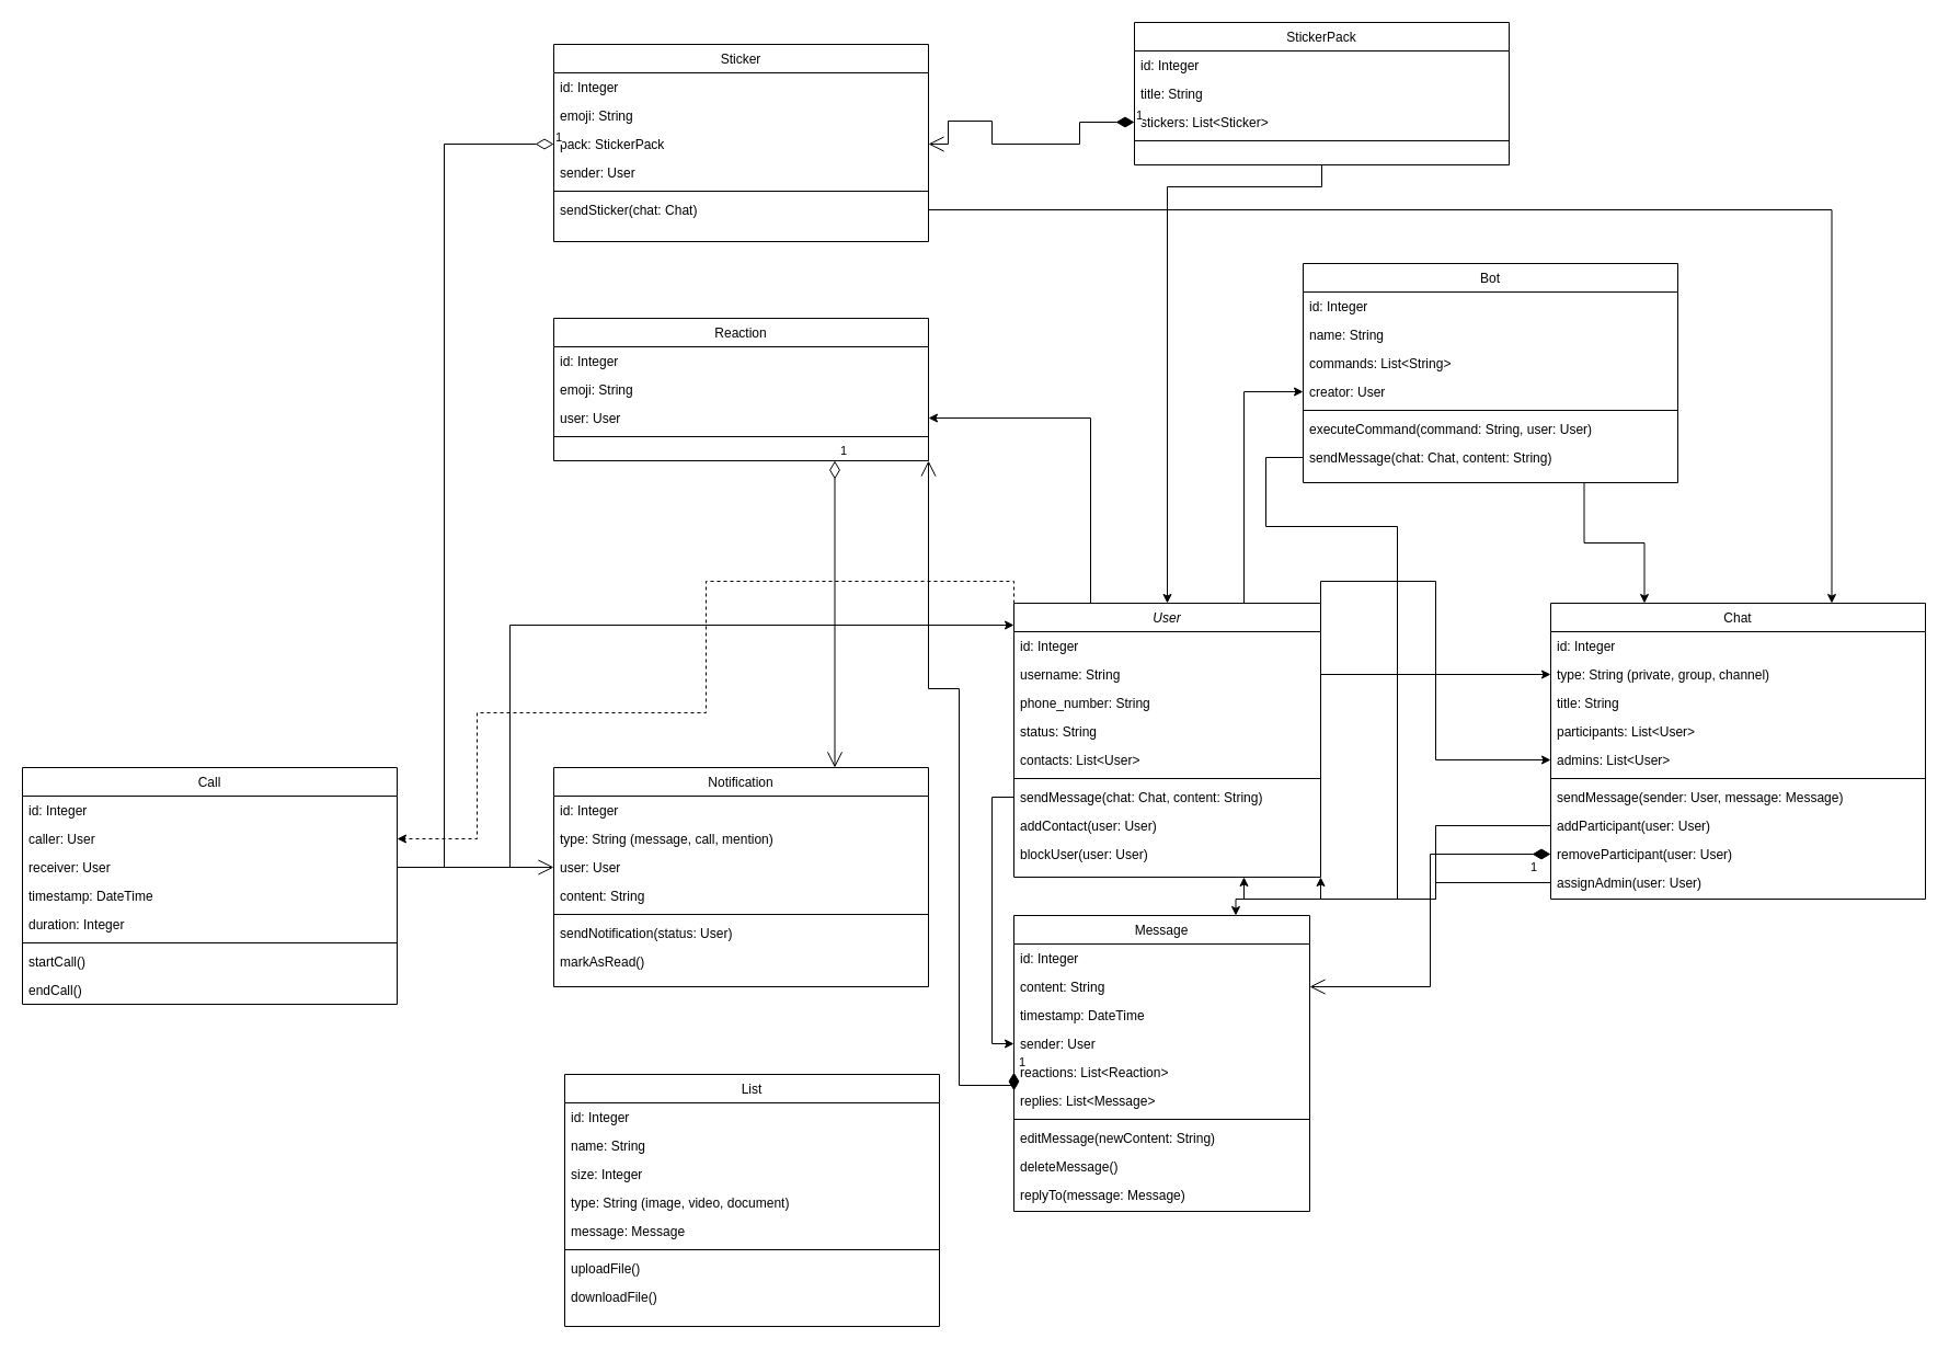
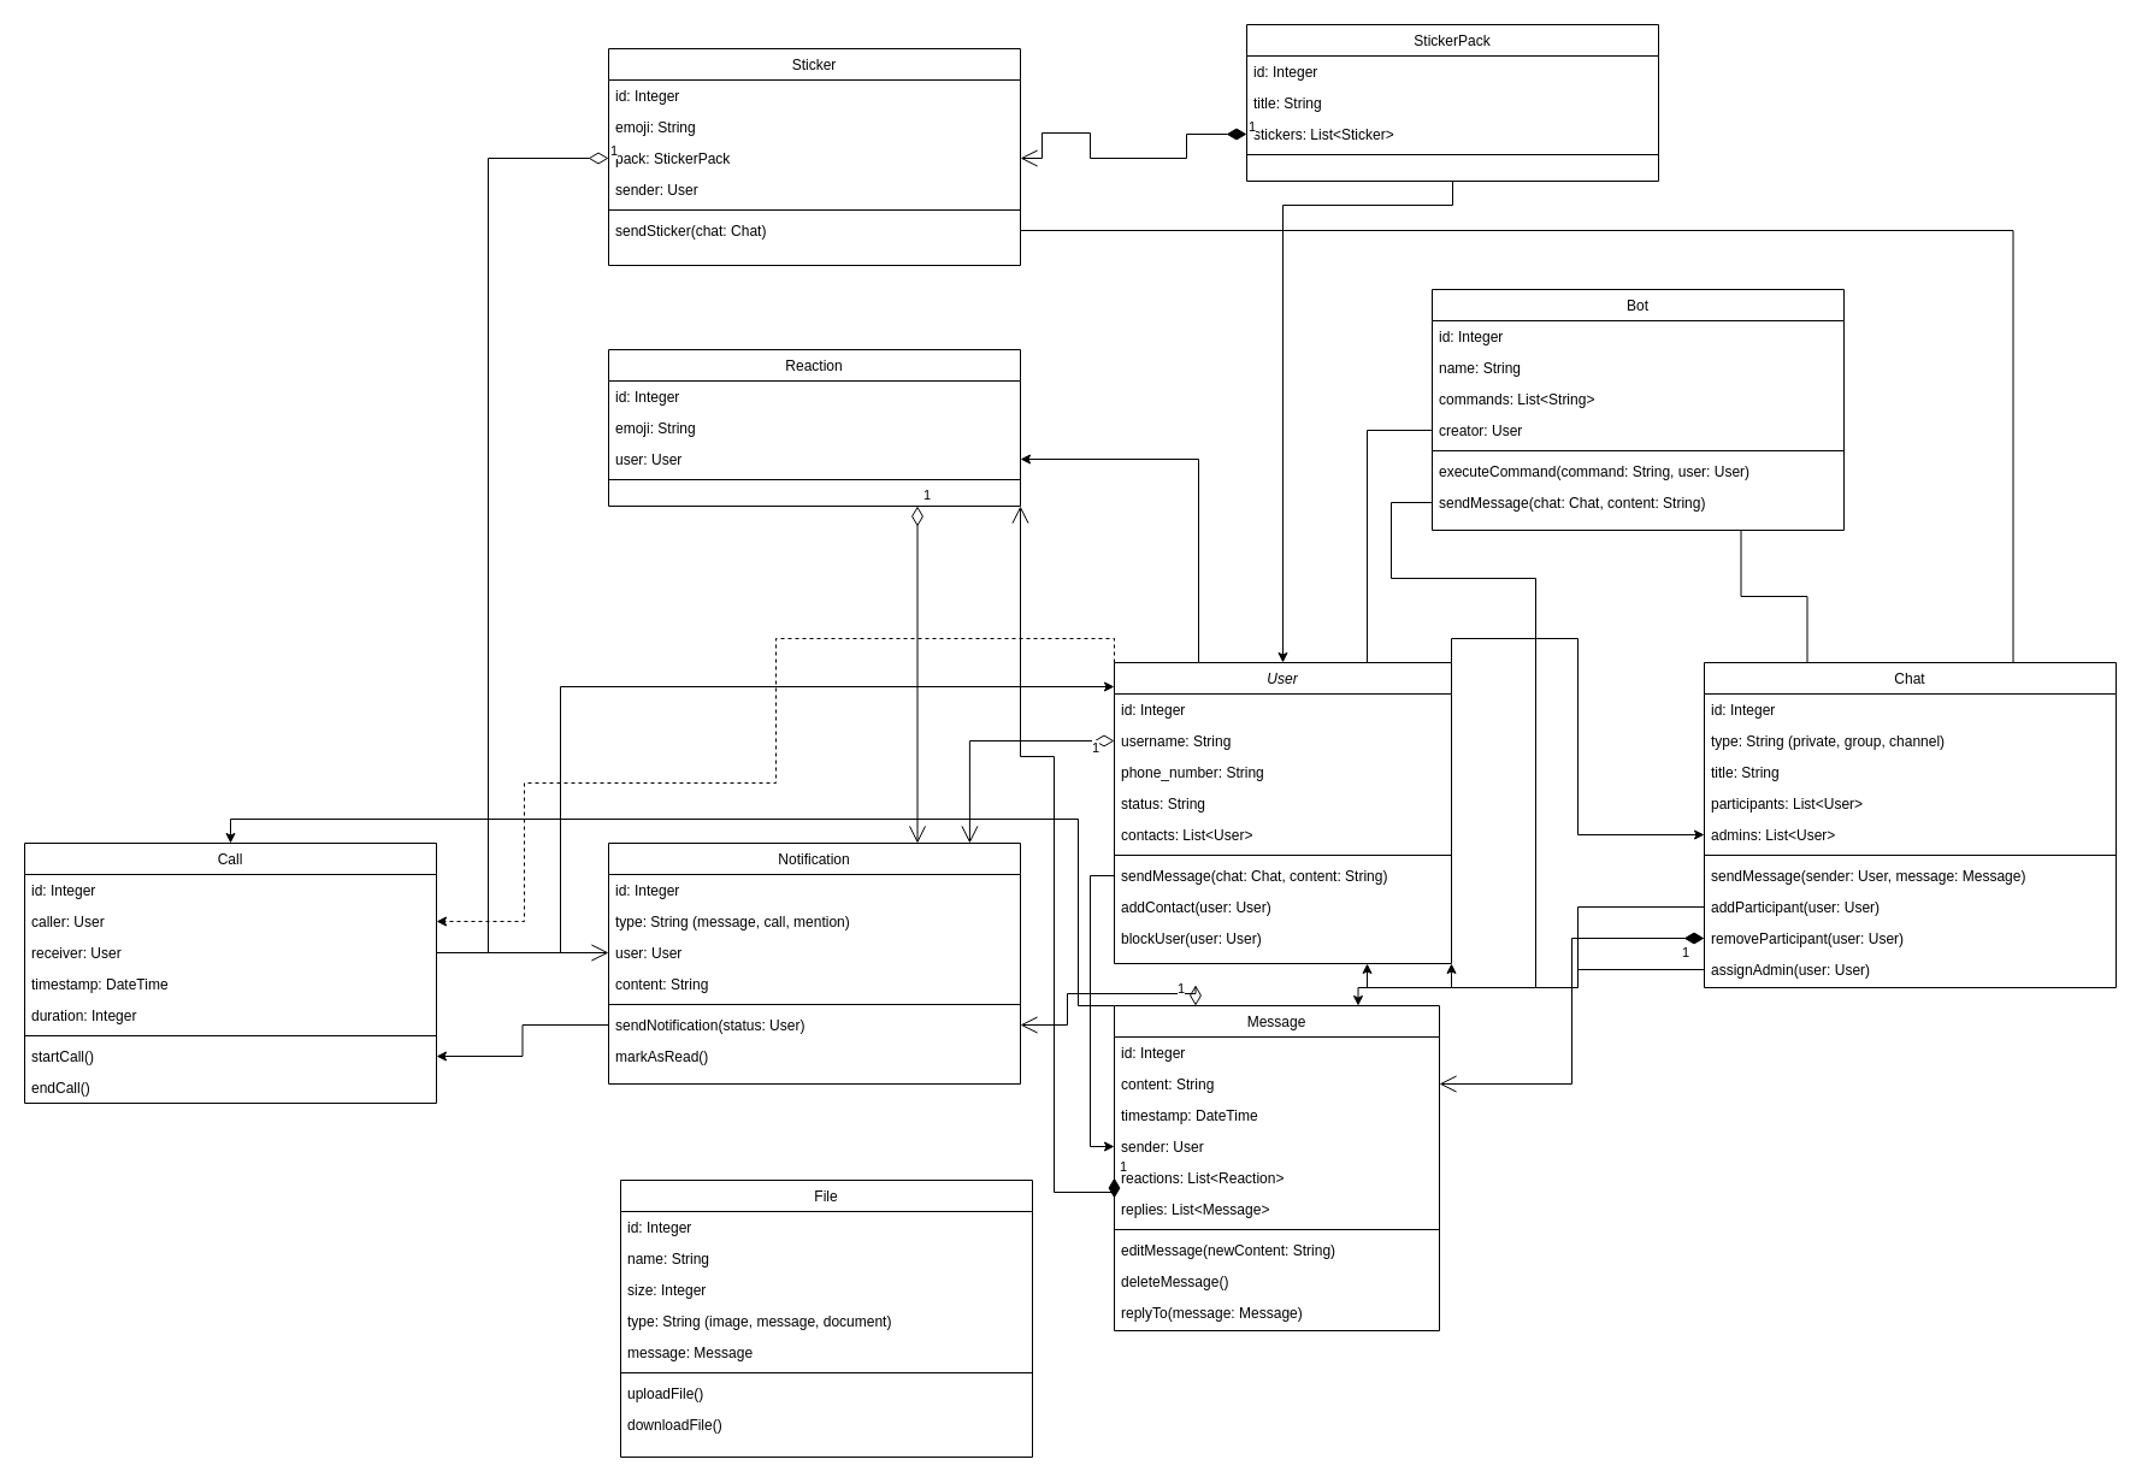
- <mxCell id="5" style="edgeStyle=orthogonalEdgeStyle;rounded=0;orthogonalLoop=1;jettySize=auto;html=1;exitX=0.75;exitY=0;exitDx=0;exitDy=0;entryX=0;entryY=0.5;entryDx=0;entryDy=0;" edge="1" parent="1" source="7" target="60"><mxGeometry relative="1" as="geometry" /></mxCell>
+ <mxCell id="5" style="edgeStyle=orthogonalEdgeStyle;rounded=0;orthogonalLoop=1;jettySize=auto;html=1;exitX=0.75;exitY=0;exitDx=0;exitDy=0;entryX=0;entryY=0.5;entryDx=0;entryDy=0;endArrow=none;" edge="1" parent="1" source="7" target="60"><mxGeometry relative="1" as="geometry" /></mxCell>
- <mxCell id="54" style="edgeStyle=orthogonalEdgeStyle;rounded=0;orthogonalLoop=1;jettySize=auto;html=1;exitX=0.75;exitY=1;exitDx=0;exitDy=0;entryX=0.25;entryY=0;entryDx=0;entryDy=0;" edge="1" parent="1" source="56" target="29"><mxGeometry relative="1" as="geometry" /></mxCell>
+ <mxCell id="54" style="edgeStyle=orthogonalEdgeStyle;rounded=0;orthogonalLoop=1;jettySize=auto;html=1;exitX=0.75;exitY=1;exitDx=0;exitDy=0;entryX=0.25;entryY=0;entryDx=0;entryDy=0;endArrow=none;" edge="1" parent="1" source="56" target="29"><mxGeometry relative="1" as="geometry" /></mxCell>
- <mxCell id="103" style="edgeStyle=orthogonalEdgeStyle;rounded=0;orthogonalLoop=1;jettySize=auto;html=1;exitX=1;exitY=0.5;exitDx=0;exitDy=0;entryX=0.75;entryY=0;entryDx=0;entryDy=0;" edge="1" parent="1" source="87" target="29"><mxGeometry relative="1" as="geometry" /></mxCell>
+ <mxCell id="103" style="edgeStyle=orthogonalEdgeStyle;rounded=0;orthogonalLoop=1;jettySize=auto;html=1;exitX=1;exitY=0.5;exitDx=0;exitDy=0;entryX=0.75;entryY=0;entryDx=0;entryDy=0;endArrow=none;" edge="1" parent="1" source="87" target="29"><mxGeometry relative="1" as="geometry" /></mxCell>
+ <mxCell id="98" value="1" style="endArrow=open;html=1;endSize=12;startArrow=diamondThin;startSize=14;startFill=0;edgeStyle=orthogonalEdgeStyle;align=left;verticalAlign=bottom;rounded=0;exitX=0;exitY=0.5;exitDx=0;exitDy=0;entryX=0.877;entryY=0;entryDx=0;entryDy=0;entryPerimeter=0;" edge="1" parent="1" source="9" target="64"><mxGeometry x="-0.805" y="15" relative="1" as="geometry"><mxPoint x="815" y="470" as="sourcePoint" /><mxPoint x="975" y="470" as="targetPoint" /><mxPoint as="offset" /></mxGeometry></mxCell>
- <mxCell id="2" style="edgeStyle=orthogonalEdgeStyle;rounded=0;orthogonalLoop=1;jettySize=auto;html=1;exitX=1;exitY=0.5;exitDx=0;exitDy=0;entryX=0;entryY=0.5;entryDx=0;entryDy=0;" edge="1" parent="1" source="9" target="31"><mxGeometry relative="1" as="geometry" /></mxCell>
+ <mxCell id="17" style="edgeStyle=orthogonalEdgeStyle;rounded=0;orthogonalLoop=1;jettySize=auto;html=1;exitX=0;exitY=0;exitDx=0;exitDy=0;entryX=0.5;entryY=0;entryDx=0;entryDy=0;" edge="1" parent="1" source="18" target="72"><mxGeometry relative="1" as="geometry"><Array as="points"><mxPoint x="895" y="835" /><mxPoint x="895" y="680" /><mxPoint x="191" y="680" /></Array></mxGeometry></mxCell>
+ <mxCell id="102" value="1" style="endArrow=open;html=1;endSize=12;startArrow=diamondThin;startSize=14;startFill=0;edgeStyle=orthogonalEdgeStyle;align=left;verticalAlign=bottom;rounded=0;exitX=0.25;exitY=0;exitDx=0;exitDy=0;entryX=1;entryY=0.5;entryDx=0;entryDy=0;" edge="1" parent="1" source="18" target="70"><mxGeometry x="-0.697" y="5" relative="1" as="geometry"><mxPoint x="855" y="850" as="sourcePoint" /><mxPoint x="845" y="940" as="targetPoint" /><mxPoint as="offset" /></mxGeometry></mxCell>
+ <mxCell id="101" style="edgeStyle=orthogonalEdgeStyle;rounded=0;orthogonalLoop=1;jettySize=auto;html=1;exitX=0;exitY=0.5;exitDx=0;exitDy=0;entryX=1;entryY=0.5;entryDx=0;entryDy=0;" edge="1" parent="1" source="70" target="79"><mxGeometry relative="1" as="geometry" /></mxCell>
- <mxCell id="40" value="List" style="swimlane;fontStyle=0;align=center;verticalAlign=top;childLayout=stackLayout;horizontal=1;startSize=26;horizontalStack=0;resizeParent=1;resizeLast=0;collapsible=1;marginBottom=0;rounded=0;shadow=0;strokeWidth=1;" vertex="1" parent="1"><mxGeometry x="515" y="980" width="342" height="230" as="geometry"><mxRectangle x="550" y="140" width="160" height="26" as="alternateBounds" /></mxGeometry></mxCell>
+ <mxCell id="40" value="File" style="swimlane;fontStyle=0;align=center;verticalAlign=top;childLayout=stackLayout;horizontal=1;startSize=26;horizontalStack=0;resizeParent=1;resizeLast=0;collapsible=1;marginBottom=0;rounded=0;shadow=0;strokeWidth=1;" vertex="1" parent="1"><mxGeometry x="515" y="980" width="342" height="230" as="geometry"><mxRectangle x="550" y="140" width="160" height="26" as="alternateBounds" /></mxGeometry></mxCell>
- <mxCell id="44" value="type: String (image, video, document)" style="text;align=left;verticalAlign=top;spacingLeft=4;spacingRight=4;overflow=hidden;rotatable=0;points=[[0,0.5],[1,0.5]];portConstraint=eastwest;rounded=0;shadow=0;html=0;" vertex="1" parent="40"><mxGeometry y="104" width="342" height="26" as="geometry" /></mxCell>
+ <mxCell id="44" value="type: String (image, message, document)" style="text;align=left;verticalAlign=top;spacingLeft=4;spacingRight=4;overflow=hidden;rotatable=0;points=[[0,0.5],[1,0.5]];portConstraint=eastwest;rounded=0;shadow=0;html=0;" vertex="1" parent="40"><mxGeometry y="104" width="342" height="26" as="geometry" /></mxCell>
